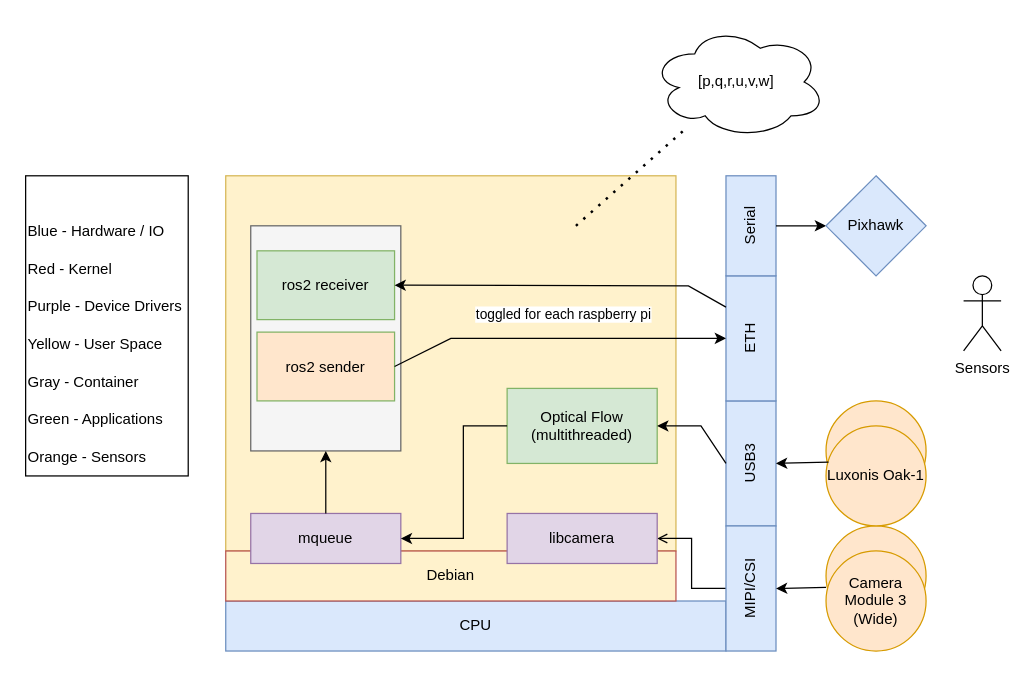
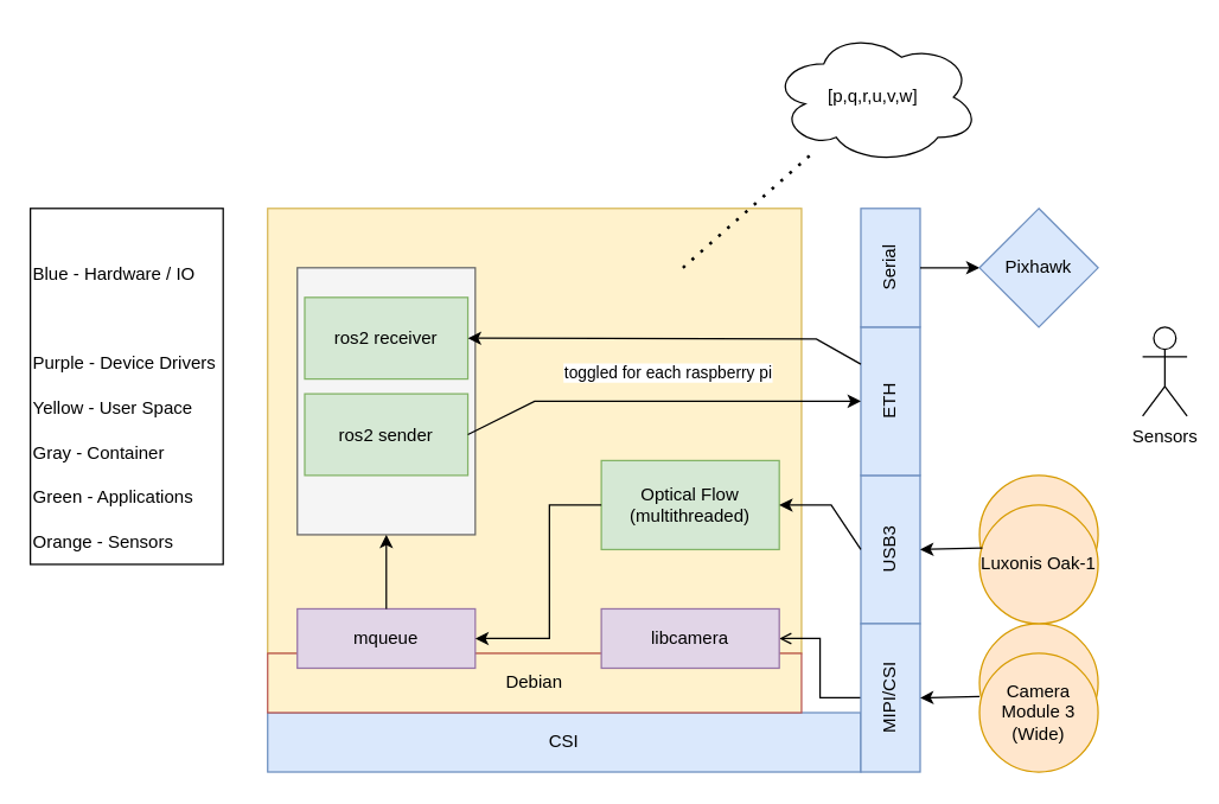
- <mxCell id="13" value="Red - Kernel" style="text;html=1;align=left;verticalAlign=middle;whiteSpace=wrap;rounded=0;" vertex="1" parent="1"><mxGeometry x="20" y="200" width="120" height="30" as="geometry" /></mxCell>
- <mxCell id="32" value="ros2 sender" style="rounded=0;whiteSpace=wrap;html=1;fillColor=#ffe6cc;strokeColor=#82b366;" vertex="1" parent="1"><mxGeometry x="205" y="265" width="110" height="55" as="geometry" /></mxCell>
+ <mxCell id="32" value="ros2 sender" style="rounded=0;whiteSpace=wrap;html=1;fillColor=#d5e8d4;strokeColor=#82b366;" vertex="1" parent="1"><mxGeometry x="205" y="265" width="110" height="55" as="geometry" /></mxCell>
- <mxCell id="4" value="CPU" style="rounded=0;whiteSpace=wrap;html=1;fillColor=#dae8fc;strokeColor=#6c8ebf;" vertex="1" parent="1"><mxGeometry x="180" y="480" width="400" height="40" as="geometry" /></mxCell>
+ <mxCell id="4" value="CSI" style="rounded=0;whiteSpace=wrap;html=1;fillColor=#dae8fc;strokeColor=#6c8ebf;" vertex="1" parent="1"><mxGeometry x="180" y="480" width="400" height="40" as="geometry" /></mxCell>
